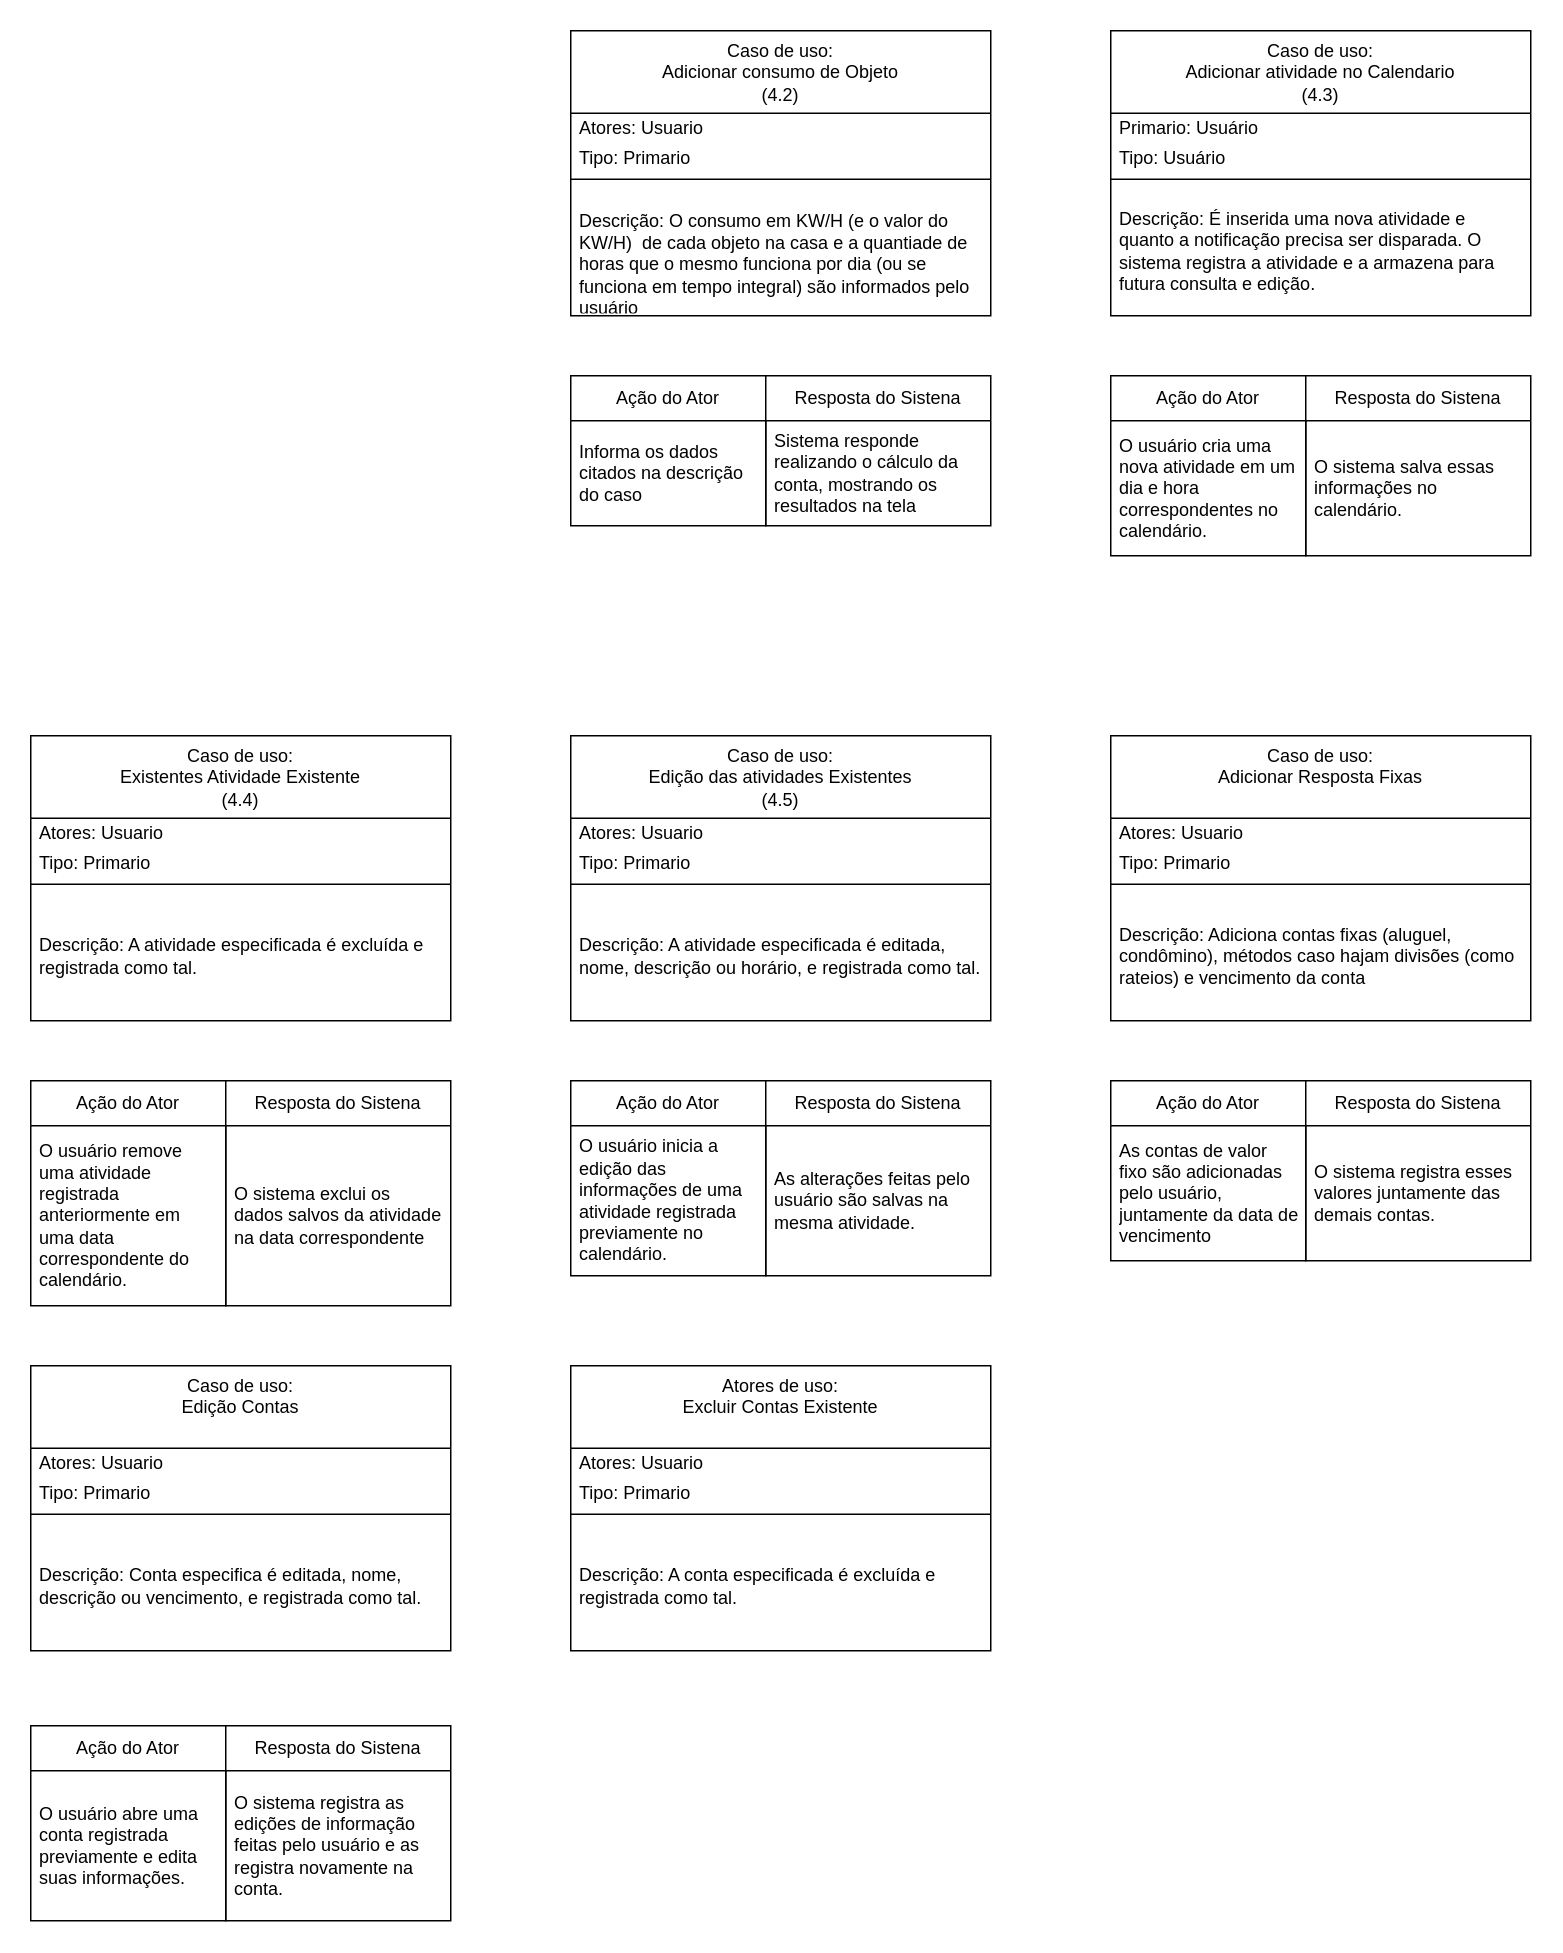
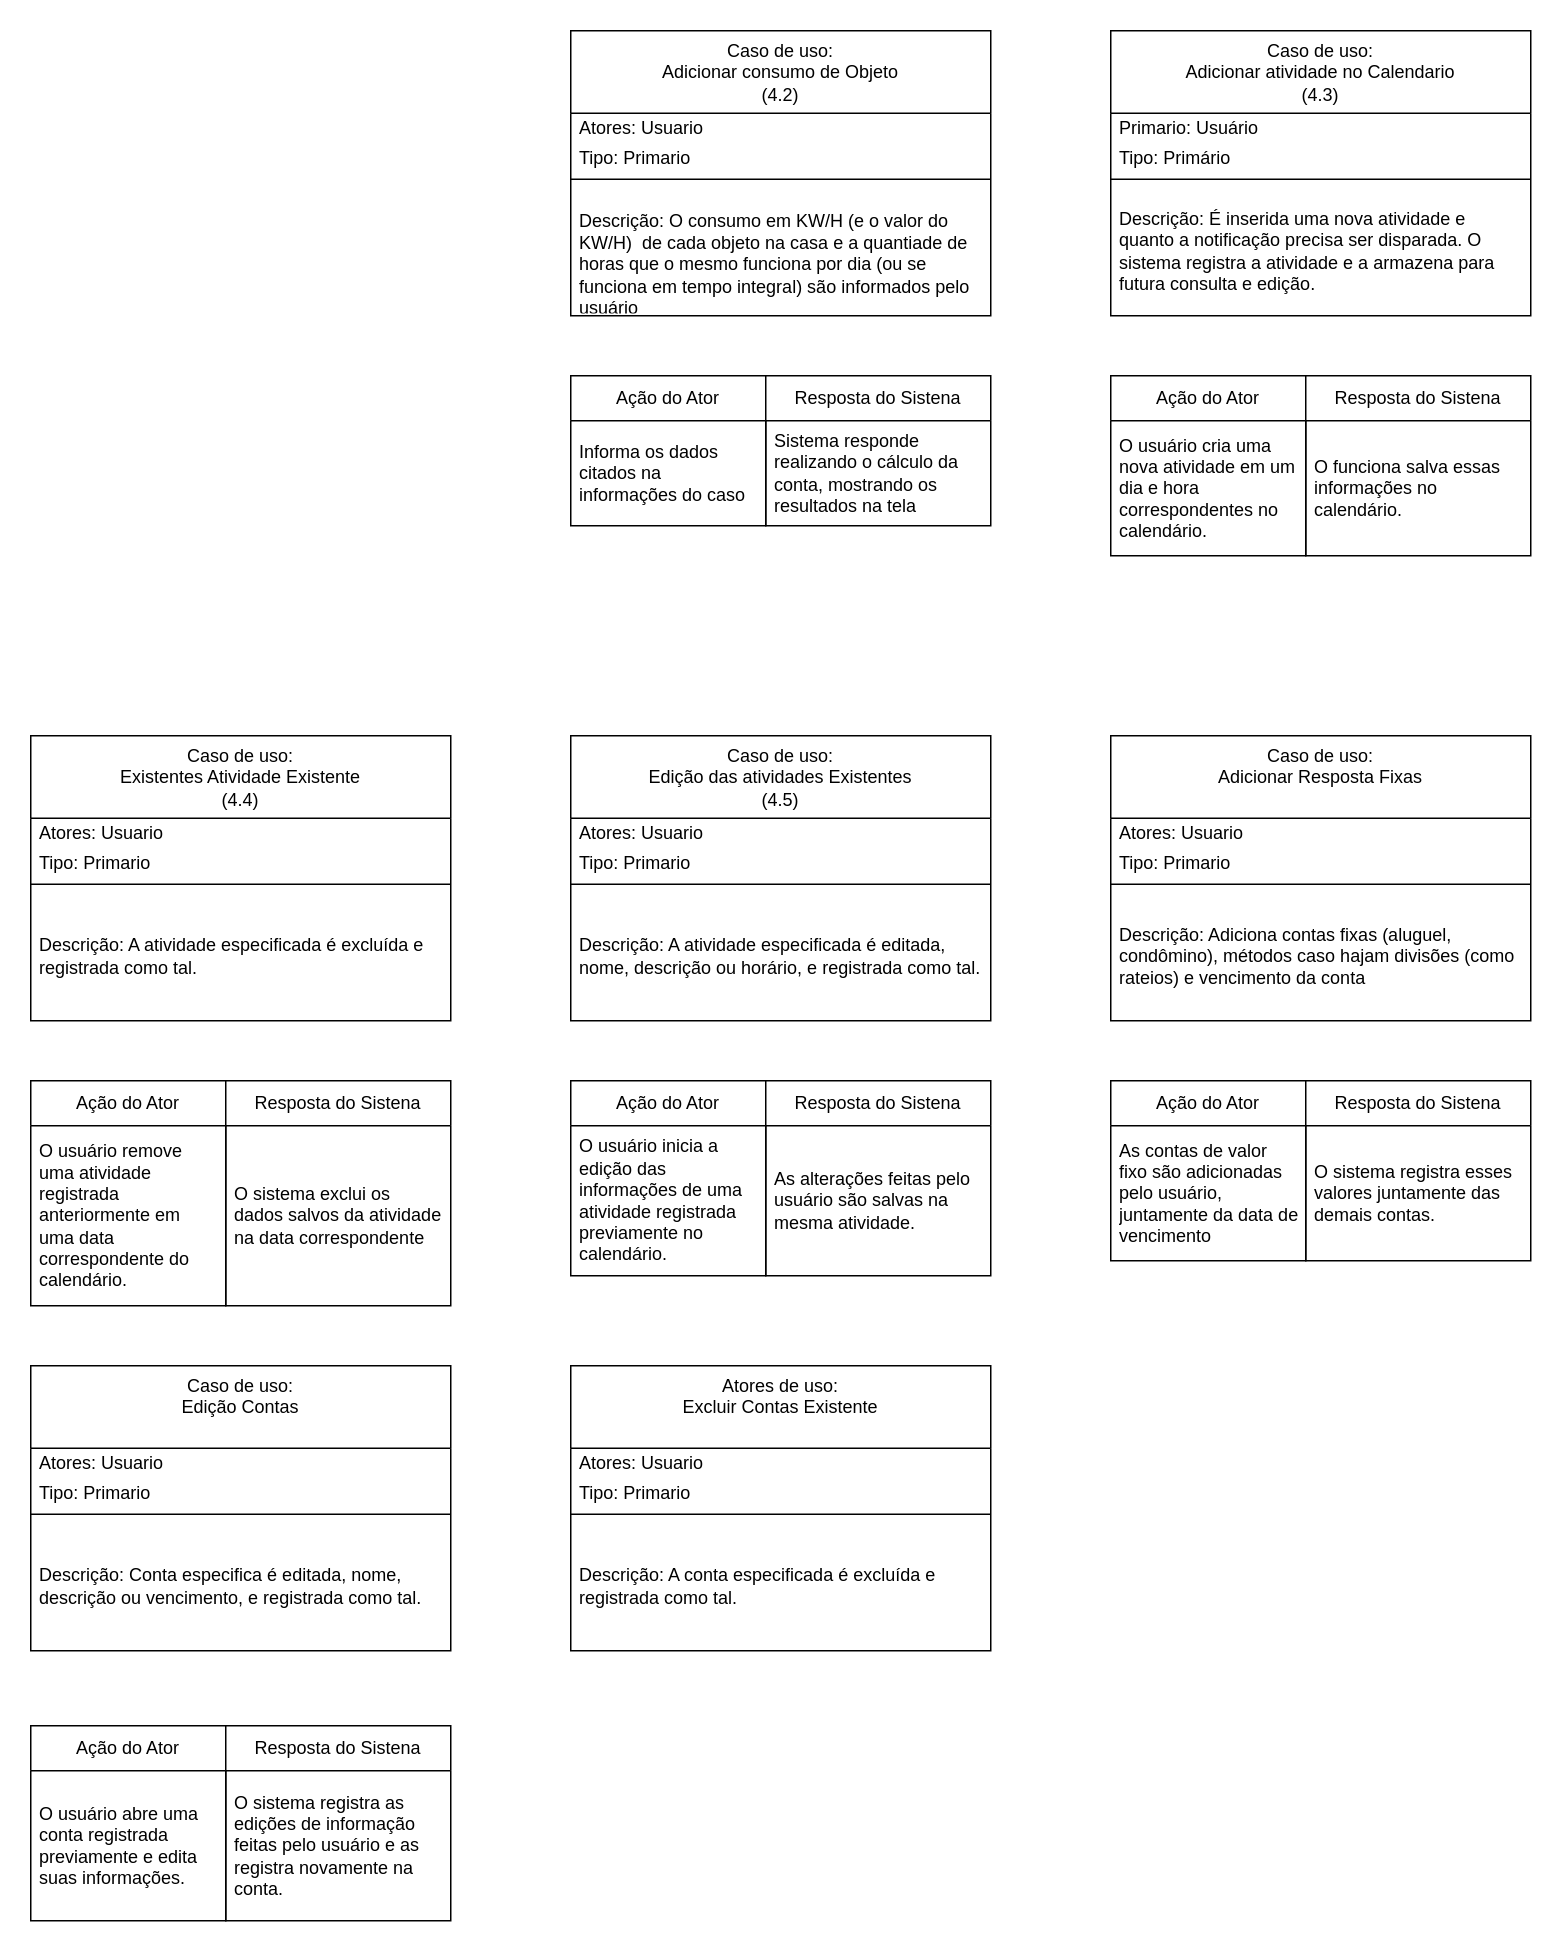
- <mxCell id="9" value="Tipo: Usuário" style="text;html=1;strokeColor=none;fillColor=none;align=left;verticalAlign=middle;spacingLeft=4;spacingRight=4;overflow=hidden;rotatable=0;points=[[0,0.5],[1,0.5]];portConstraint=eastwest;whiteSpace=wrap;" parent="7" vertex="1"><mxGeometry y="75" width="280" height="20" as="geometry" /></mxCell>
+ <mxCell id="9" value="Tipo: Primário" style="text;html=1;strokeColor=none;fillColor=none;align=left;verticalAlign=middle;spacingLeft=4;spacingRight=4;overflow=hidden;rotatable=0;points=[[0,0.5],[1,0.5]];portConstraint=eastwest;whiteSpace=wrap;" parent="7" vertex="1"><mxGeometry y="75" width="280" height="20" as="geometry" /></mxCell>
- <mxCell id="33" value="Informa os dados citados na descrição do caso" style="text;strokeColor=none;fillColor=none;align=left;verticalAlign=middle;spacingLeft=4;spacingRight=4;overflow=hidden;points=[[0,0.5],[1,0.5]];portConstraint=eastwest;rotatable=0;whiteSpace=wrap;html=1;" parent="32" vertex="1"><mxGeometry y="30" width="130" height="70" as="geometry" /></mxCell>
+ <mxCell id="33" value="Informa os dados citados na informações do caso" style="text;strokeColor=none;fillColor=none;align=left;verticalAlign=middle;spacingLeft=4;spacingRight=4;overflow=hidden;points=[[0,0.5],[1,0.5]];portConstraint=eastwest;rotatable=0;whiteSpace=wrap;html=1;" parent="32" vertex="1"><mxGeometry y="30" width="130" height="70" as="geometry" /></mxCell>
- <mxCell id="39" value="O sistema salva essas informações no calendário." style="text;strokeColor=none;fillColor=none;align=left;verticalAlign=middle;spacingLeft=4;spacingRight=4;overflow=hidden;points=[[0,0.5],[1,0.5]];portConstraint=eastwest;rotatable=0;whiteSpace=wrap;html=1;" parent="38" vertex="1"><mxGeometry y="30" width="150" height="90" as="geometry" /></mxCell>
+ <mxCell id="39" value="O funciona salva essas informações no calendário." style="text;strokeColor=none;fillColor=none;align=left;verticalAlign=middle;spacingLeft=4;spacingRight=4;overflow=hidden;points=[[0,0.5],[1,0.5]];portConstraint=eastwest;rotatable=0;whiteSpace=wrap;html=1;" parent="38" vertex="1"><mxGeometry y="30" width="150" height="90" as="geometry" /></mxCell>
